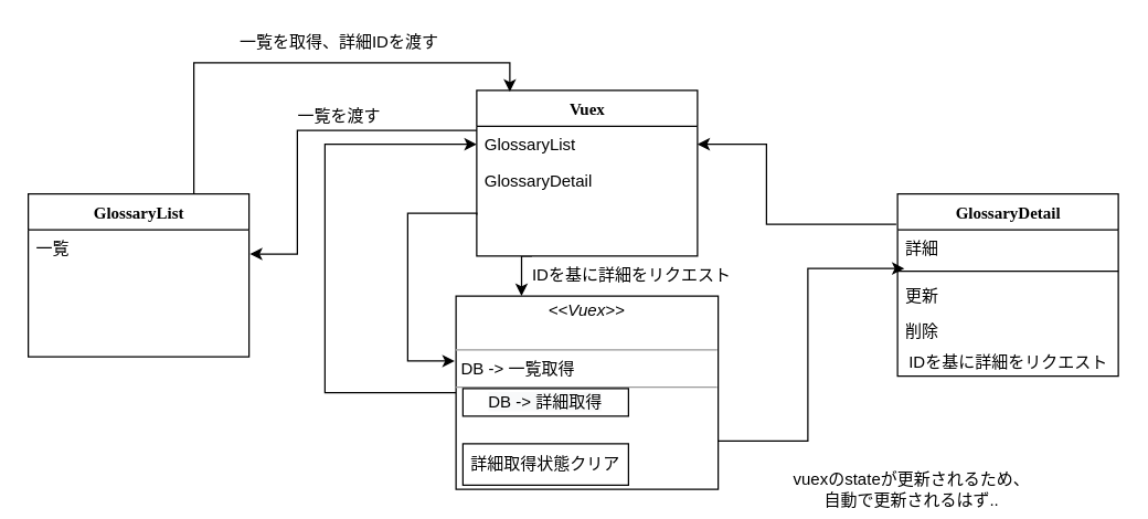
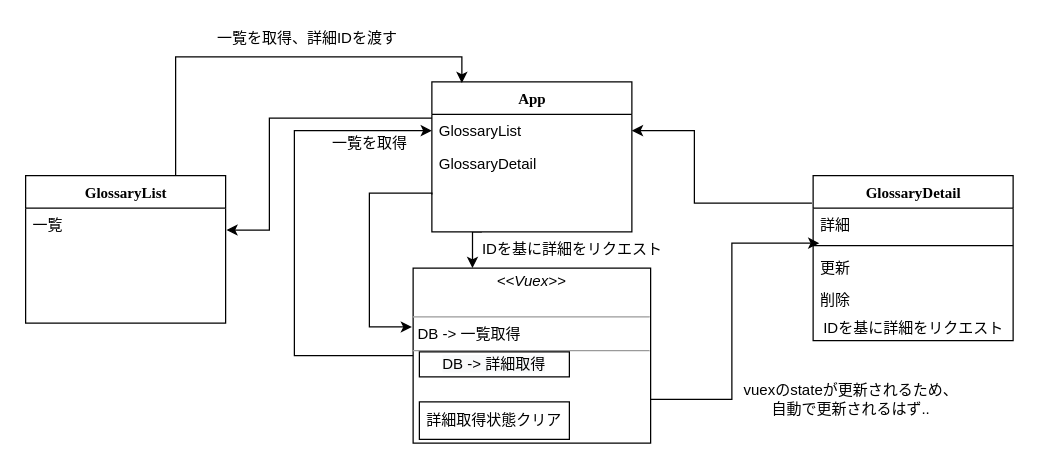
- <mxCell id="15" value="Vuex" style="swimlane;html=1;fontStyle=1;align=center;verticalAlign=top;childLayout=stackLayout;horizontal=1;startSize=26;horizontalStack=0;resizeParent=1;resizeLast=0;collapsible=1;marginBottom=0;swimlaneFillColor=#ffffff;rounded=0;shadow=0;comic=0;labelBackgroundColor=none;strokeWidth=1;fillColor=none;fontFamily=Verdana;fontSize=12" vertex="1" parent="1"><mxGeometry x="345" y="65" width="160" height="120" as="geometry" /></mxCell>
+ <mxCell id="15" value="App" style="swimlane;html=1;fontStyle=1;align=center;verticalAlign=top;childLayout=stackLayout;horizontal=1;startSize=26;horizontalStack=0;resizeParent=1;resizeLast=0;collapsible=1;marginBottom=0;swimlaneFillColor=#ffffff;rounded=0;shadow=0;comic=0;labelBackgroundColor=none;strokeWidth=1;fillColor=none;fontFamily=Verdana;fontSize=12" vertex="1" parent="1"><mxGeometry x="345" y="65" width="160" height="120" as="geometry" /></mxCell>
- <mxCell id="24" value="一覧を渡す" style="text;html=1;align=center;verticalAlign=middle;resizable=0;points=[];autosize=1;" vertex="1" parent="1"><mxGeometry x="205" y="74" width="80" height="20" as="geometry" /></mxCell>
+ <mxCell id="22" value="一覧を取得" style="text;html=1;align=center;verticalAlign=middle;resizable=0;points=[];autosize=1;" vertex="1" parent="1"><mxGeometry x="255" y="104" width="80" height="20" as="geometry" /></mxCell>
- <mxCell id="27" value="vuexのstateが更新されるため、&lt;br&gt;自動で更新されるはず.." style="text;html=1;align=center;verticalAlign=middle;resizable=0;points=[];autosize=1;" vertex="1" parent="1"><mxGeometry x="565" y="339" width="190" height="30" as="geometry" /></mxCell>
+ <mxCell id="27" value="vuexのstateが更新されるため、&lt;br&gt;自動で更新されるはず.." style="text;html=1;align=center;verticalAlign=middle;resizable=0;points=[];autosize=1;" vertex="1" parent="1"><mxGeometry x="585" y="304" width="190" height="30" as="geometry" /></mxCell>
